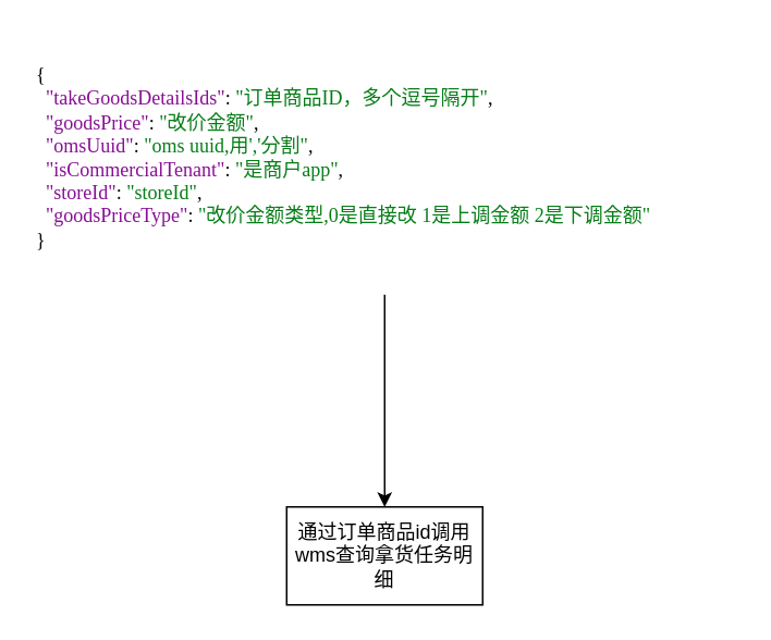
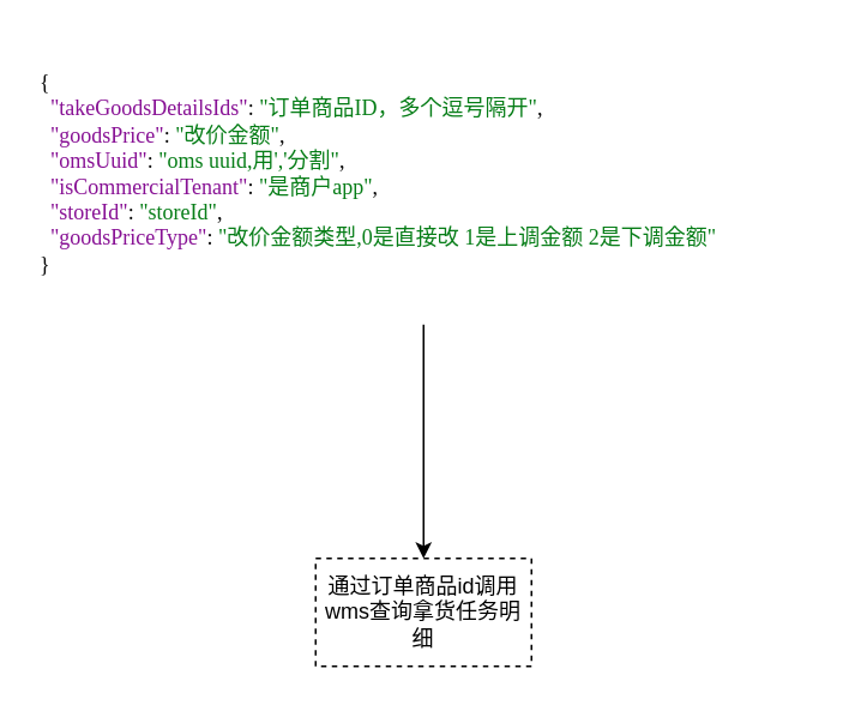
- <mxCell id="4" value="通过订单商品id调用wms查询拿货任务明细" style="whiteSpace=wrap;html=1;" vertex="1" parent="1"><mxGeometry x="175" y="310" width="120" height="60" as="geometry" /></mxCell>
+ <mxCell id="4" value="通过订单商品id调用wms查询拿货任务明细" style="whiteSpace=wrap;html=1;dashed=1;" vertex="1" parent="1"><mxGeometry x="175" y="310" width="120" height="60" as="geometry" /></mxCell>
